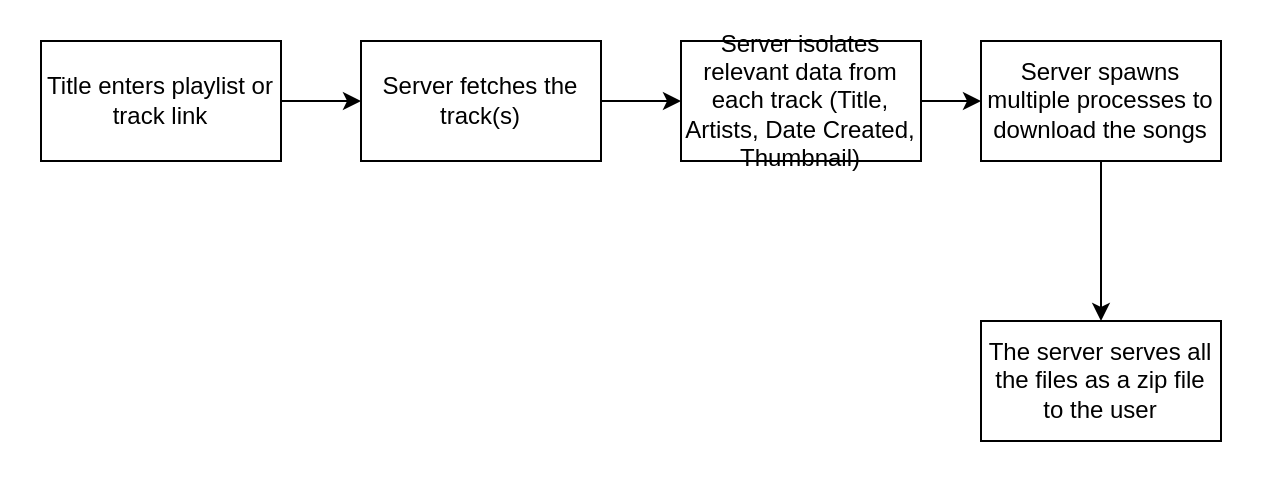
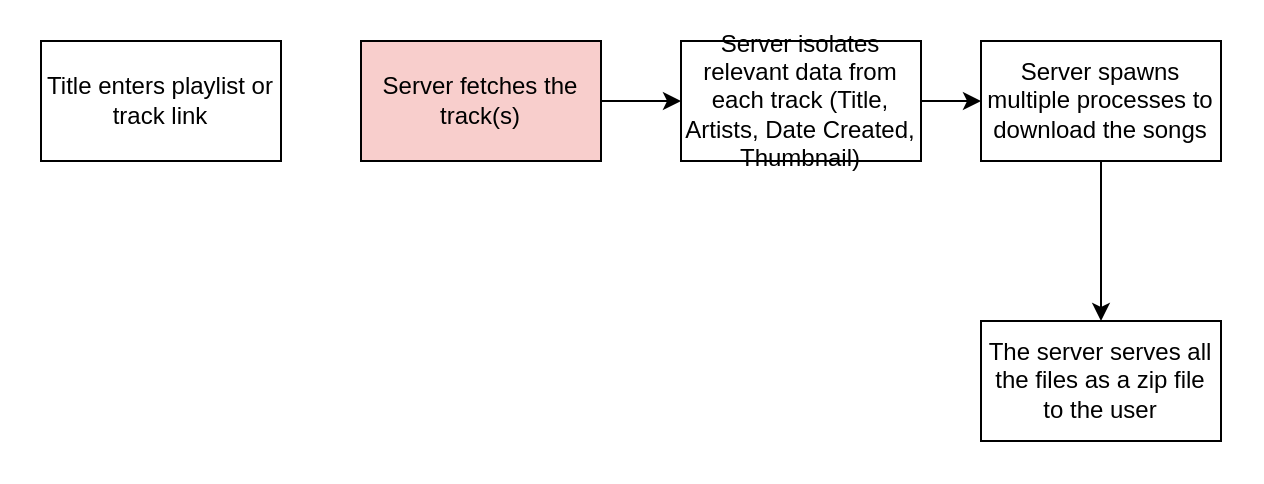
- <mxCell id="2" value="" style="edgeStyle=none;html=1;" edge="1" parent="1" source="3" target="5"><mxGeometry relative="1" as="geometry" /></mxCell>
- <mxCell id="5" value="Server fetches the track(s)" style="rounded=0;whiteSpace=wrap;html=1;" vertex="1" parent="1"><mxGeometry x="180" y="20" width="120" height="60" as="geometry" /></mxCell>
+ <mxCell id="5" value="Server fetches the track(s)" style="rounded=0;whiteSpace=wrap;html=1;fillColor=#f8cecc;" vertex="1" parent="1"><mxGeometry x="180" y="20" width="120" height="60" as="geometry" /></mxCell>
